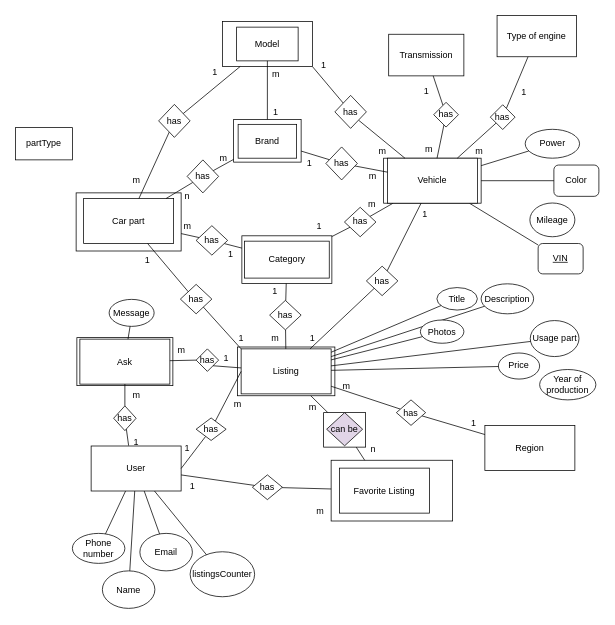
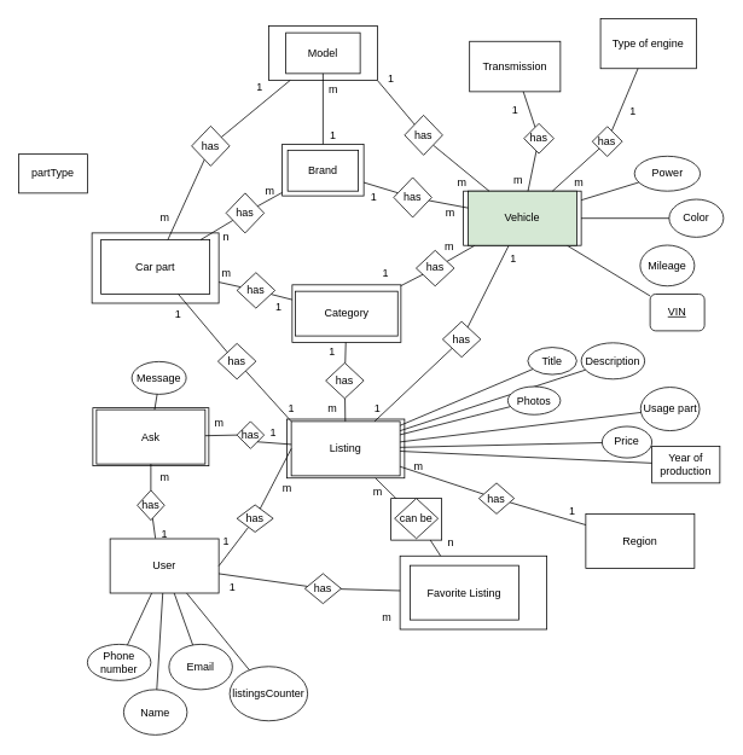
- <mxCell id="52" value="Vehicle" style="rounded=0;whiteSpace=wrap;html=1;" vertex="1" parent="1"><mxGeometry x="516" y="210.25" width="120" height="60" as="geometry" /></mxCell>
+ <mxCell id="52" value="Vehicle" style="rounded=0;whiteSpace=wrap;html=1;fillColor=#d5e8d4;" vertex="1" parent="1"><mxGeometry x="516" y="210.25" width="120" height="60" as="geometry" /></mxCell>
- <mxCell id="19" value="Color" style="whiteSpace=wrap;html=1;rounded=1;" vertex="1" parent="1"><mxGeometry x="738" y="219.38" width="60" height="41.75" as="geometry" /></mxCell>
+ <mxCell id="19" value="Color" style="ellipse;whiteSpace=wrap;html=1;" vertex="1" parent="1"><mxGeometry x="738" y="219.38" width="60" height="41.75" as="geometry" /></mxCell>
+ <mxCell id="94" value="" style="endArrow=none;html=1;rounded=0;" edge="1" parent="1" source="11" target="93"><mxGeometry width="50" height="50" relative="1" as="geometry"><mxPoint x="583" y="220.5" as="sourcePoint" /><mxPoint x="570" y="103.5" as="targetPoint" /></mxGeometry></mxCell>
- <mxCell id="93" value="Year of production" style="ellipse;whiteSpace=wrap;html=1;" vertex="1" parent="1"><mxGeometry x="719" y="492" width="75" height="40.5" as="geometry" /></mxCell>
+ <mxCell id="93" value="Year of production" style="whiteSpace=wrap;html=1;rounded=0;" vertex="1" parent="1"><mxGeometry x="719" y="492" width="75" height="40.5" as="geometry" /></mxCell>
- <mxCell id="36" value="can be" style="rhombus;whiteSpace=wrap;html=1;fillColor=#e1d5e7;" vertex="1" parent="1"><mxGeometry x="435" y="549.49" width="48" height="44.25" as="geometry" /></mxCell>
+ <mxCell id="36" value="can be" style="rhombus;whiteSpace=wrap;html=1;" vertex="1" parent="1"><mxGeometry x="435" y="549.49" width="48" height="44.25" as="geometry" /></mxCell>
